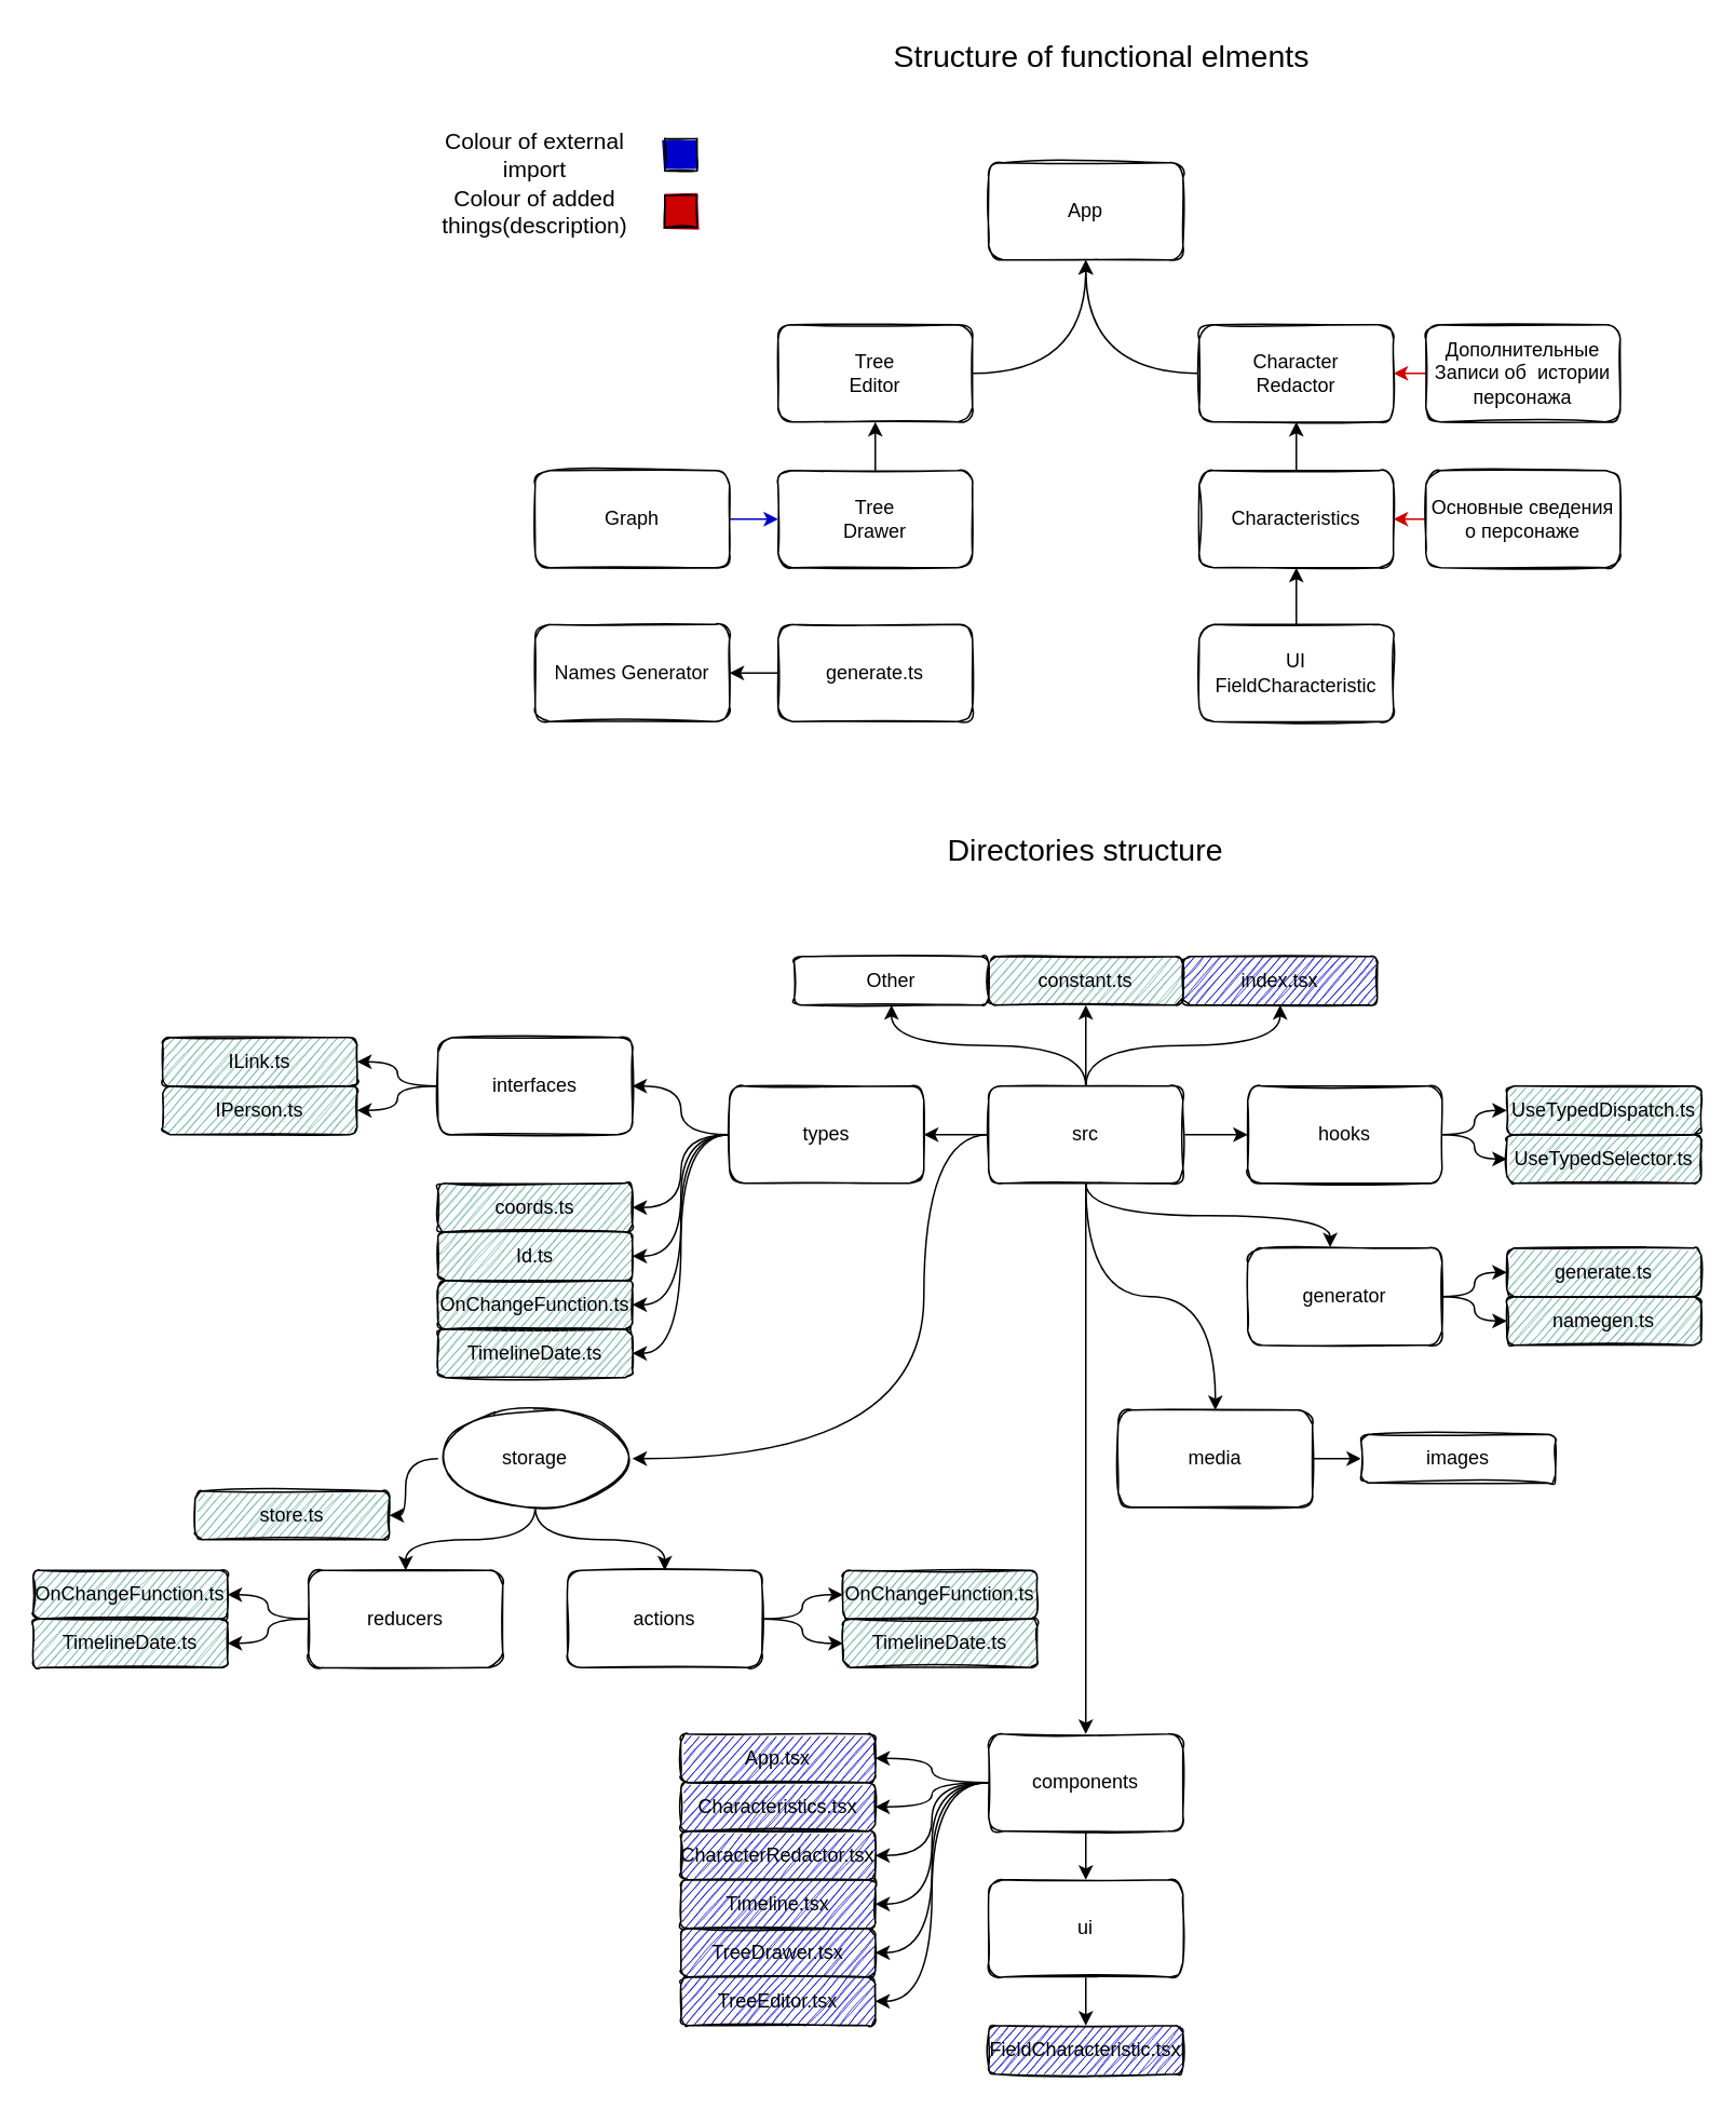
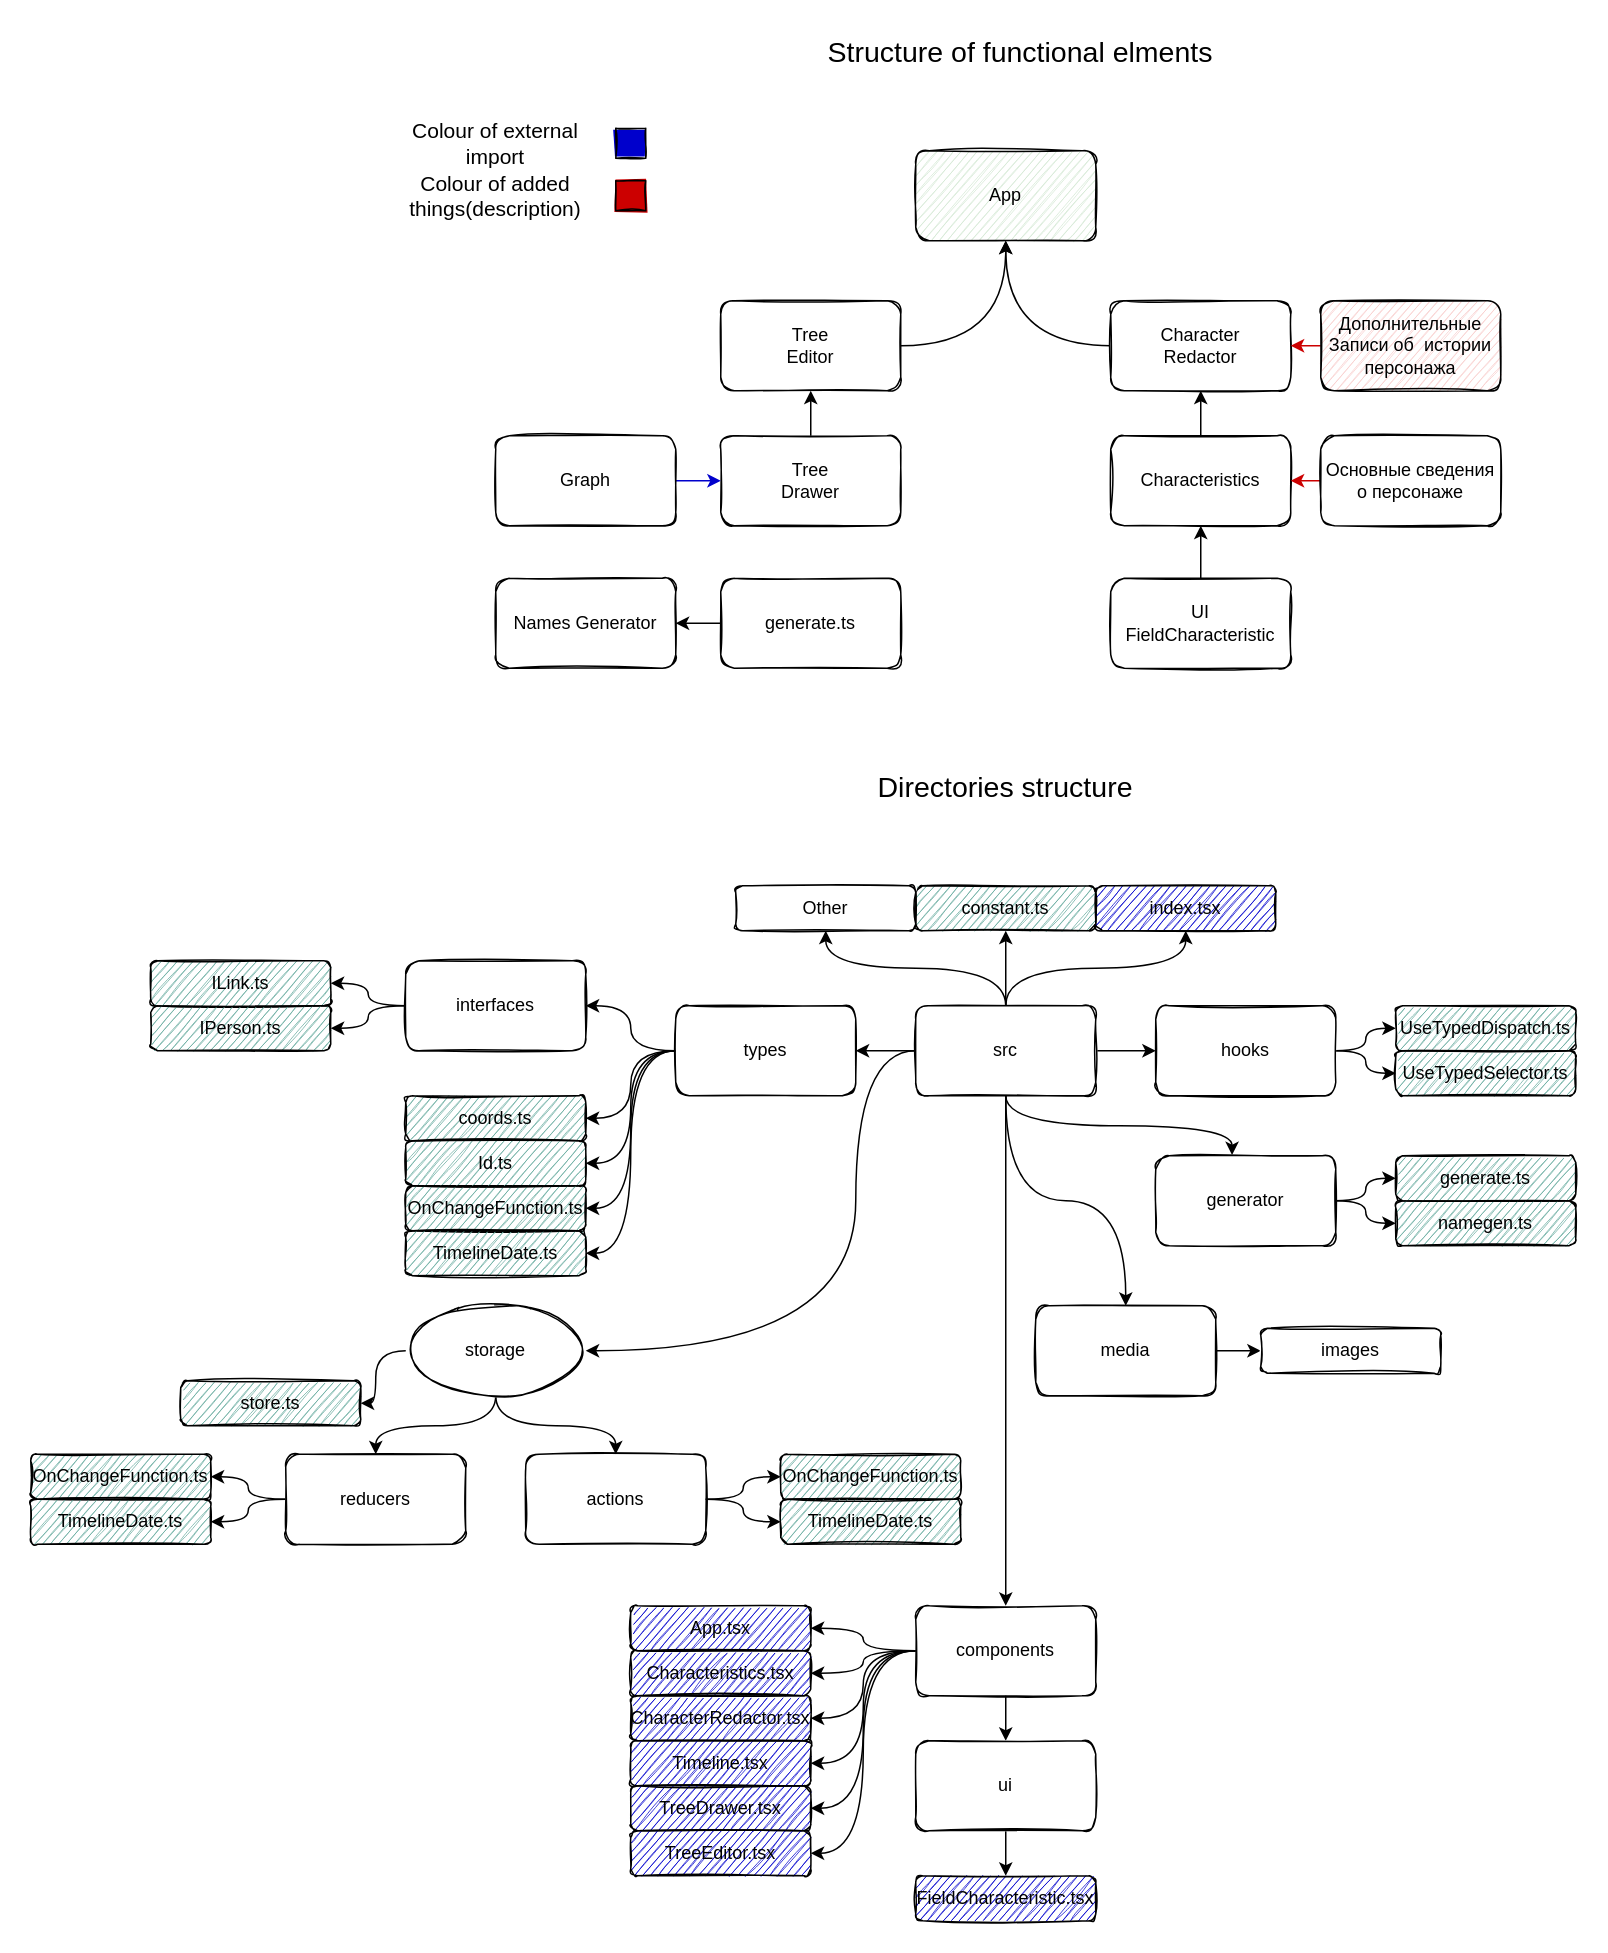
- <mxCell id="2" value="&lt;div&gt;App&lt;/div&gt;" style="rounded=1;whiteSpace=wrap;html=1;shadow=0;sketch=1;glass=0;" vertex="1" parent="1"><mxGeometry x="610" y="100" width="120" height="60" as="geometry" /></mxCell>
+ <mxCell id="2" value="&lt;div&gt;App&lt;/div&gt;" style="rounded=1;whiteSpace=wrap;html=1;shadow=0;sketch=1;glass=0;fillColor=#d5e8d4;" vertex="1" parent="1"><mxGeometry x="610" y="100" width="120" height="60" as="geometry" /></mxCell>
- <mxCell id="10" value="&lt;div&gt;Дополнительные&lt;br&gt;&lt;/div&gt;&lt;div&gt;Записи об&amp;nbsp; истории персонажа&lt;/div&gt;" style="rounded=1;whiteSpace=wrap;html=1;shadow=0;sketch=1;glass=0;" vertex="1" parent="1"><mxGeometry x="880" y="200" width="120" height="60" as="geometry" /></mxCell>
+ <mxCell id="10" value="&lt;div&gt;Дополнительные&lt;br&gt;&lt;/div&gt;&lt;div&gt;Записи об&amp;nbsp; истории персонажа&lt;/div&gt;" style="rounded=1;whiteSpace=wrap;html=1;shadow=0;sketch=1;glass=0;fillColor=#f8cecc;" vertex="1" parent="1"><mxGeometry x="880" y="200" width="120" height="60" as="geometry" /></mxCell>
